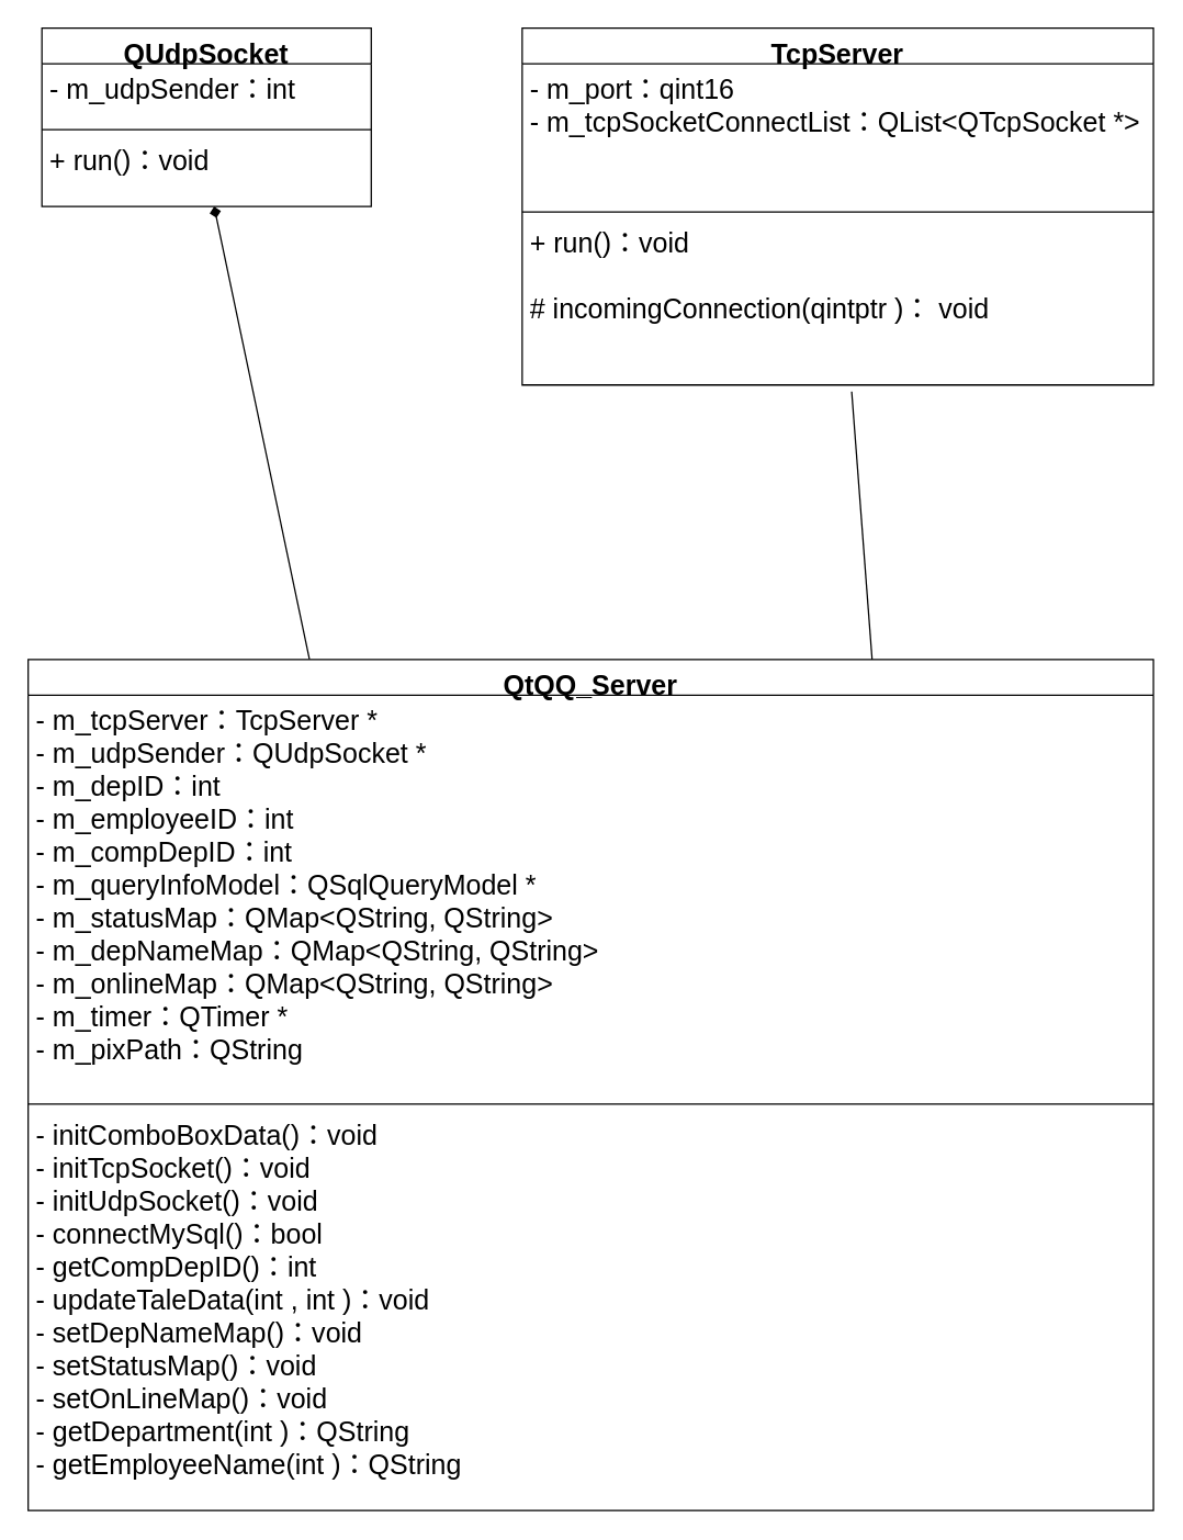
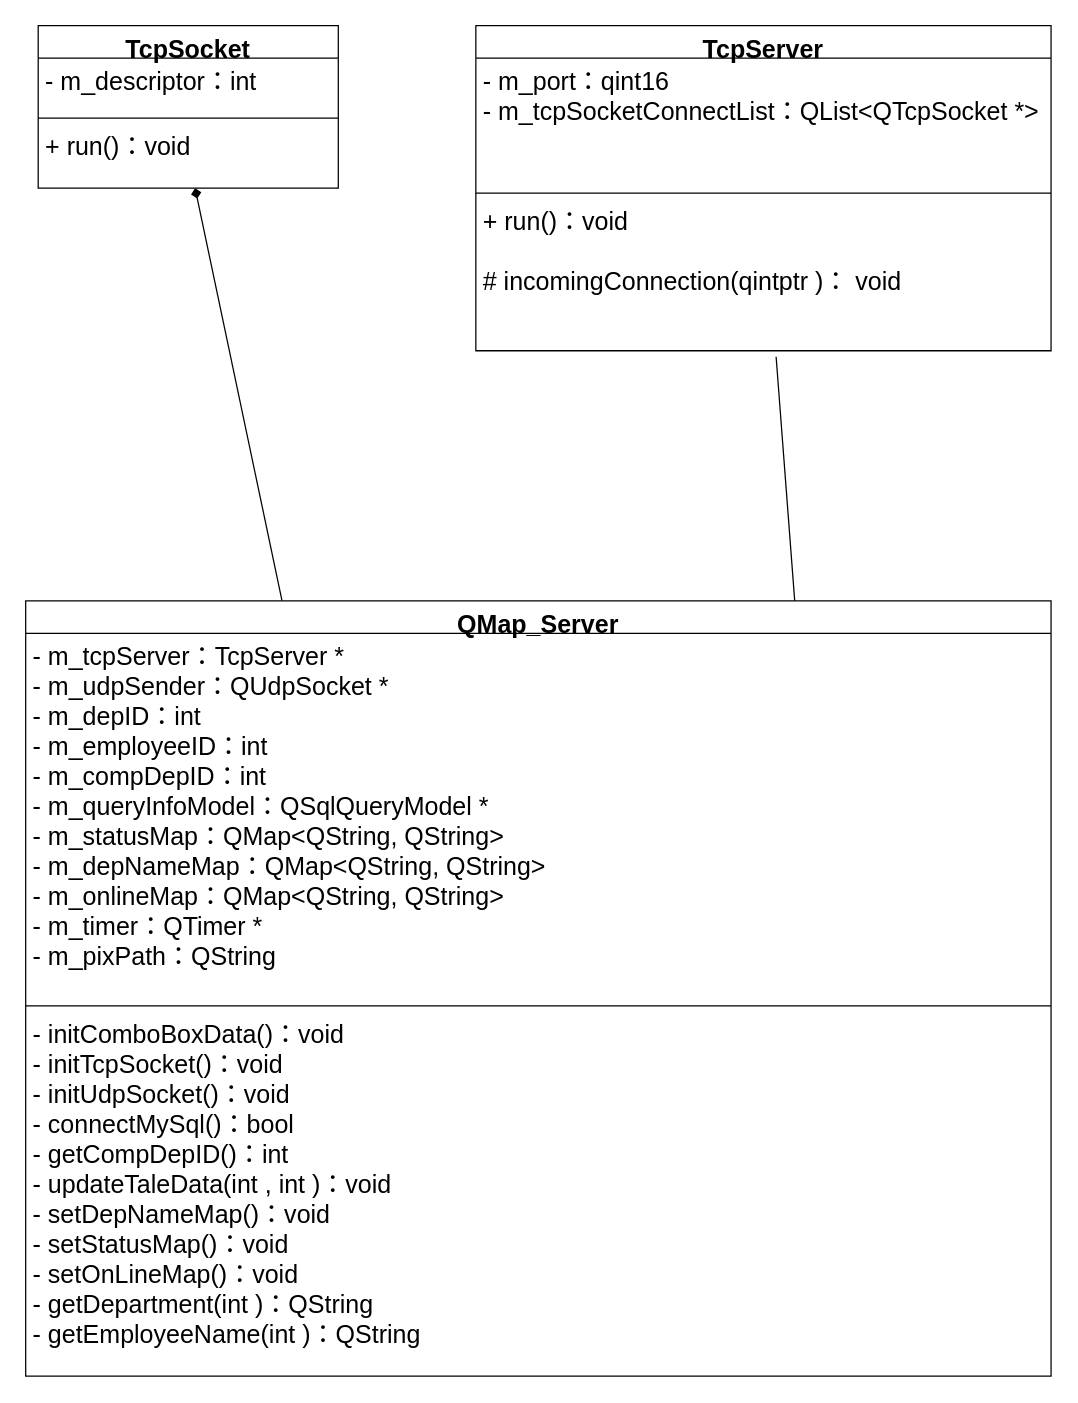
- <mxCell id="2" value="&lt;font style=&quot;font-size: 20px;&quot;&gt;QUdpSocket&lt;/font&gt;" style="swimlane;fontStyle=1;align=center;verticalAlign=top;childLayout=stackLayout;horizontal=1;startSize=26;horizontalStack=0;resizeParent=1;resizeParentMax=0;resizeLast=0;collapsible=1;marginBottom=0;whiteSpace=wrap;html=1;" vertex="1" parent="1"><mxGeometry x="30" y="20" width="240" height="130" as="geometry" /></mxCell>
+ <mxCell id="2" value="&lt;font style=&quot;font-size: 20px;&quot;&gt;TcpSocket&lt;/font&gt;" style="swimlane;fontStyle=1;align=center;verticalAlign=top;childLayout=stackLayout;horizontal=1;startSize=26;horizontalStack=0;resizeParent=1;resizeParentMax=0;resizeLast=0;collapsible=1;marginBottom=0;whiteSpace=wrap;html=1;" vertex="1" parent="1"><mxGeometry x="30" y="20" width="240" height="130" as="geometry" /></mxCell>
- <mxCell id="3" value="&lt;font style=&quot;font-size: 20px;&quot;&gt;&lt;font style=&quot;font-size: 20px;&quot;&gt;- m_udpSender：&lt;/font&gt;int&amp;nbsp;&lt;/font&gt;" style="text;strokeColor=none;fillColor=none;align=left;verticalAlign=top;spacingLeft=4;spacingRight=4;overflow=hidden;rotatable=0;points=[[0,0.5],[1,0.5]];portConstraint=eastwest;whiteSpace=wrap;html=1;" vertex="1" parent="2"><mxGeometry y="26" width="240" height="44" as="geometry" /></mxCell>
+ <mxCell id="3" value="&lt;font style=&quot;font-size: 20px;&quot;&gt;&lt;font style=&quot;font-size: 20px;&quot;&gt;- m_descriptor：&lt;/font&gt;int&amp;nbsp;&lt;/font&gt;" style="text;strokeColor=none;fillColor=none;align=left;verticalAlign=top;spacingLeft=4;spacingRight=4;overflow=hidden;rotatable=0;points=[[0,0.5],[1,0.5]];portConstraint=eastwest;whiteSpace=wrap;html=1;" vertex="1" parent="2"><mxGeometry y="26" width="240" height="44" as="geometry" /></mxCell>
- <mxCell id="11" value="&lt;font style=&quot;font-size: 20px;&quot;&gt;QtQQ_Server&lt;/font&gt;" style="swimlane;fontStyle=1;align=center;verticalAlign=top;childLayout=stackLayout;horizontal=1;startSize=26;horizontalStack=0;resizeParent=1;resizeParentMax=0;resizeLast=0;collapsible=1;marginBottom=0;whiteSpace=wrap;html=1;" vertex="1" parent="1"><mxGeometry x="20" y="480" width="820" height="620" as="geometry" /></mxCell>
+ <mxCell id="11" value="&lt;font style=&quot;font-size: 20px;&quot;&gt;QMap_Server&lt;/font&gt;" style="swimlane;fontStyle=1;align=center;verticalAlign=top;childLayout=stackLayout;horizontal=1;startSize=26;horizontalStack=0;resizeParent=1;resizeParentMax=0;resizeLast=0;collapsible=1;marginBottom=0;whiteSpace=wrap;html=1;" vertex="1" parent="1"><mxGeometry x="20" y="480" width="820" height="620" as="geometry" /></mxCell>
